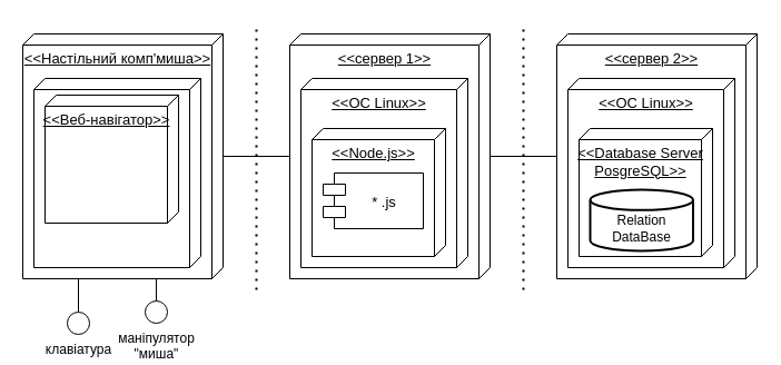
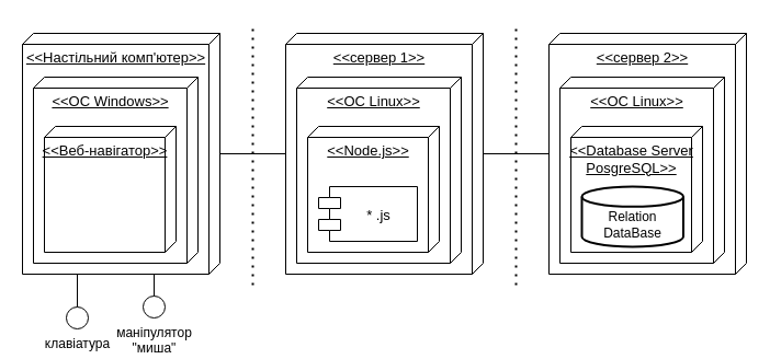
- <mxCell id="2" value="&amp;lt;&amp;lt;Настільний комп'миша&amp;gt;&amp;gt;" style="verticalAlign=top;align=center;spacingTop=8;spacingLeft=2;spacingRight=12;shape=cube;size=10;direction=south;fontStyle=4;html=1;fontFamily=Helvetica;fontSize=13;" parent="1" vertex="1"><mxGeometry x="20" y="30" width="180" height="220" as="geometry" /></mxCell>
+ <mxCell id="2" value="&amp;lt;&amp;lt;Настільний комп'ютер&amp;gt;&amp;gt;" style="verticalAlign=top;align=center;spacingTop=8;spacingLeft=2;spacingRight=12;shape=cube;size=10;direction=south;fontStyle=4;html=1;fontFamily=Helvetica;fontSize=13;" parent="1" vertex="1"><mxGeometry x="20" y="30" width="180" height="220" as="geometry" /></mxCell>
- <mxCell id="6" value="&amp;lt;&amp;lt;Веб-навігатор&amp;gt;&amp;gt;" style="verticalAlign=top;align=center;spacingTop=8;spacingLeft=2;spacingRight=12;shape=cube;size=10;direction=south;fontStyle=4;html=1;fontFamily=Helvetica;fontSize=13;" parent="1" vertex="1"><mxGeometry x="40" y="85" width="120" height="115" as="geometry" /></mxCell>
+ <mxCell id="6" value="&amp;lt;&amp;lt;Веб-навігатор&amp;gt;&amp;gt;" style="verticalAlign=top;align=center;spacingTop=8;spacingLeft=2;spacingRight=12;shape=cube;size=10;direction=south;fontStyle=4;html=1;fontFamily=Helvetica;fontSize=13;" parent="1" vertex="1"><mxGeometry x="40" y="115" width="120" height="115" as="geometry" /></mxCell>
- <mxCell id="10" value="* .js" style="shape=module;align=left;spacingLeft=20;align=center;verticalAlign=middle;fontFamily=Helvetica;fontSize=13;" parent="1" vertex="1"><mxGeometry x="290" y="155" width="90" height="50" as="geometry" /></mxCell>
+ <mxCell id="10" value="* .js" style="shape=module;align=left;spacingLeft=20;align=center;verticalAlign=middle;fontFamily=Helvetica;fontSize=13;" parent="1" vertex="1"><mxGeometry x="290" y="170" width="90" height="50" as="geometry" /></mxCell>
